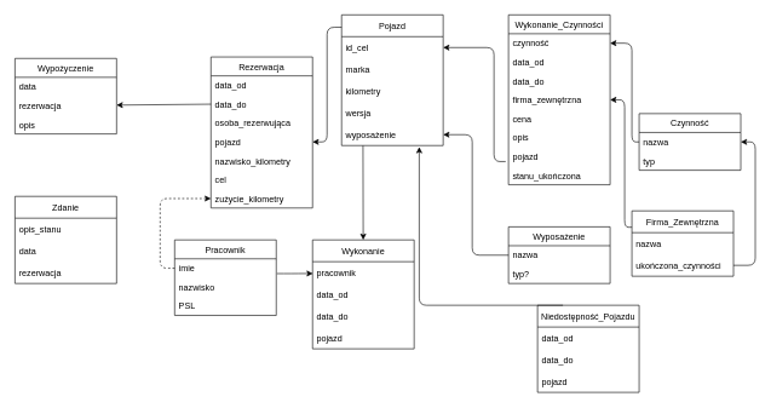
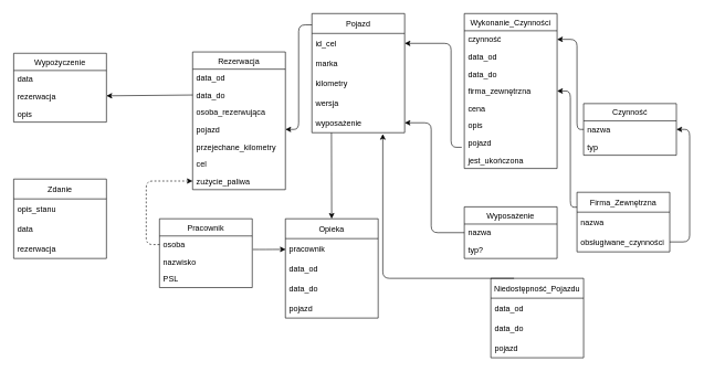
- <mxCell id="33" value="nazwisko_kilometry" style="text;strokeColor=none;fillColor=none;align=left;verticalAlign=top;spacingLeft=4;spacingRight=4;overflow=hidden;rotatable=0;points=[[0,0.5],[1,0.5]];portConstraint=eastwest;" parent="28" vertex="1"><mxGeometry y="130" width="140" height="26" as="geometry" /></mxCell>
+ <mxCell id="33" value="przejechane_kilometry" style="text;strokeColor=none;fillColor=none;align=left;verticalAlign=top;spacingLeft=4;spacingRight=4;overflow=hidden;rotatable=0;points=[[0,0.5],[1,0.5]];portConstraint=eastwest;" parent="28" vertex="1"><mxGeometry y="130" width="140" height="26" as="geometry" /></mxCell>
- <mxCell id="27" value="stanu_ukończona" style="text;strokeColor=none;fillColor=none;align=left;verticalAlign=top;spacingLeft=4;spacingRight=4;overflow=hidden;rotatable=0;points=[[0,0.5],[1,0.5]];portConstraint=eastwest;" parent="19" vertex="1"><mxGeometry y="208" width="140" height="26" as="geometry" /></mxCell>
+ <mxCell id="27" value="jest_ukończona" style="text;strokeColor=none;fillColor=none;align=left;verticalAlign=top;spacingLeft=4;spacingRight=4;overflow=hidden;rotatable=0;points=[[0,0.5],[1,0.5]];portConstraint=eastwest;" parent="19" vertex="1"><mxGeometry y="208" width="140" height="26" as="geometry" /></mxCell>
- <mxCell id="35" value="zużycie_kilometry" style="text;strokeColor=none;fillColor=none;align=left;verticalAlign=top;spacingLeft=4;spacingRight=4;overflow=hidden;rotatable=0;points=[[0,0.5],[1,0.5]];portConstraint=eastwest;" parent="28" vertex="1"><mxGeometry y="182" width="140" height="26" as="geometry" /></mxCell>
+ <mxCell id="35" value="zużycie_paliwa" style="text;strokeColor=none;fillColor=none;align=left;verticalAlign=top;spacingLeft=4;spacingRight=4;overflow=hidden;rotatable=0;points=[[0,0.5],[1,0.5]];portConstraint=eastwest;" parent="28" vertex="1"><mxGeometry y="182" width="140" height="26" as="geometry" /></mxCell>
- <mxCell id="52" value="Wykonanie" style="swimlane;fontStyle=0;childLayout=stackLayout;horizontal=1;startSize=30;horizontalStack=0;resizeParent=1;resizeParentMax=0;resizeLast=0;collapsible=1;marginBottom=0;" vertex="1" parent="1"><mxGeometry x="430" y="330" width="140" height="150" as="geometry" /></mxCell>
+ <mxCell id="52" value="Opieka" style="swimlane;fontStyle=0;childLayout=stackLayout;horizontal=1;startSize=30;horizontalStack=0;resizeParent=1;resizeParentMax=0;resizeLast=0;collapsible=1;marginBottom=0;" vertex="1" parent="1"><mxGeometry x="430" y="330" width="140" height="150" as="geometry" /></mxCell>
- <mxCell id="48" value="ukończona_czynności" style="text;strokeColor=none;fillColor=none;align=left;verticalAlign=middle;spacingLeft=4;spacingRight=4;overflow=hidden;points=[[0,0.5],[1,0.5]];portConstraint=eastwest;rotatable=0;" parent="46" vertex="1"><mxGeometry y="60" width="140" height="30" as="geometry" /></mxCell>
+ <mxCell id="48" value="obsługiwane_czynności" style="text;strokeColor=none;fillColor=none;align=left;verticalAlign=middle;spacingLeft=4;spacingRight=4;overflow=hidden;points=[[0,0.5],[1,0.5]];portConstraint=eastwest;rotatable=0;" parent="46" vertex="1"><mxGeometry y="60" width="140" height="30" as="geometry" /></mxCell>
- <mxCell id="10" value="imie" style="text;strokeColor=none;fillColor=none;align=left;verticalAlign=top;spacingLeft=4;spacingRight=4;overflow=hidden;rotatable=0;points=[[0,0.5],[1,0.5]];portConstraint=eastwest;" parent="9" vertex="1"><mxGeometry y="26" width="140" height="26" as="geometry" /></mxCell>
+ <mxCell id="10" value="osoba" style="text;strokeColor=none;fillColor=none;align=left;verticalAlign=top;spacingLeft=4;spacingRight=4;overflow=hidden;rotatable=0;points=[[0,0.5],[1,0.5]];portConstraint=eastwest;" parent="9" vertex="1"><mxGeometry y="26" width="140" height="26" as="geometry" /></mxCell>
